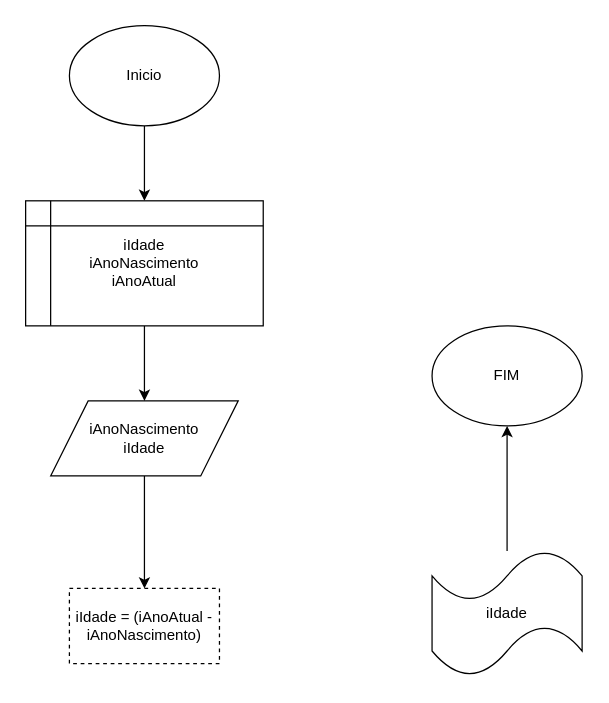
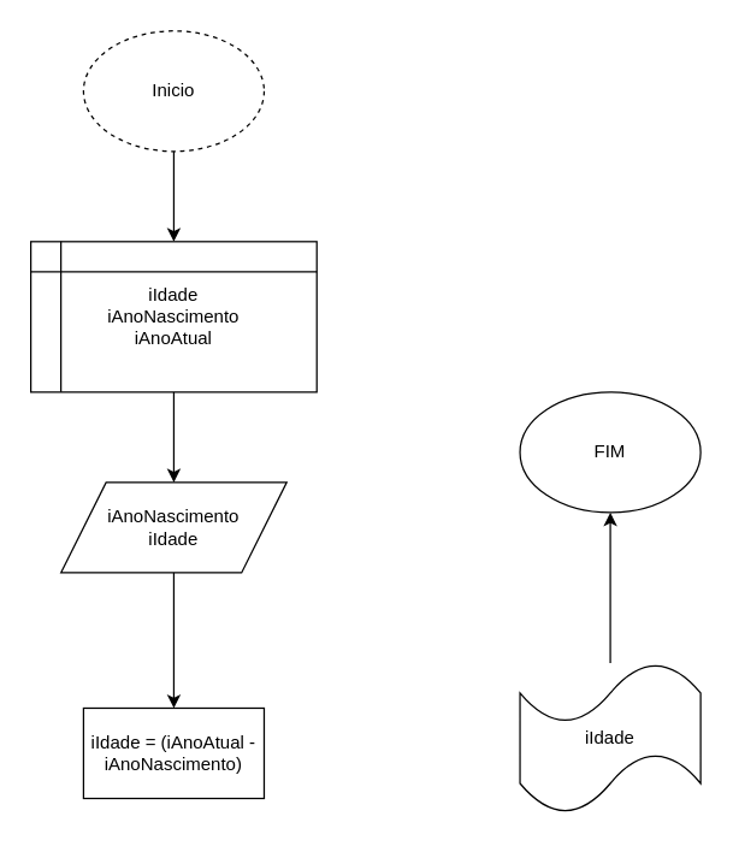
- <mxCell id="3" value="Inicio" style="ellipse;whiteSpace=wrap;html=1;" vertex="1" parent="1"><mxGeometry x="55" y="20" width="120" height="80" as="geometry" /></mxCell>
+ <mxCell id="3" value="Inicio" style="ellipse;whiteSpace=wrap;html=1;dashed=1;" vertex="1" parent="1"><mxGeometry x="55" y="20" width="120" height="80" as="geometry" /></mxCell>
- <mxCell id="8" value="iIdade = (iAnoAtual - iAnoNascimento)" style="rounded=0;whiteSpace=wrap;html=1;dashed=1;" vertex="1" parent="1"><mxGeometry x="55" y="470" width="120" height="60" as="geometry" /></mxCell>
+ <mxCell id="8" value="iIdade = (iAnoAtual - iAnoNascimento)" style="rounded=0;whiteSpace=wrap;html=1;" vertex="1" parent="1"><mxGeometry x="55" y="470" width="120" height="60" as="geometry" /></mxCell>
